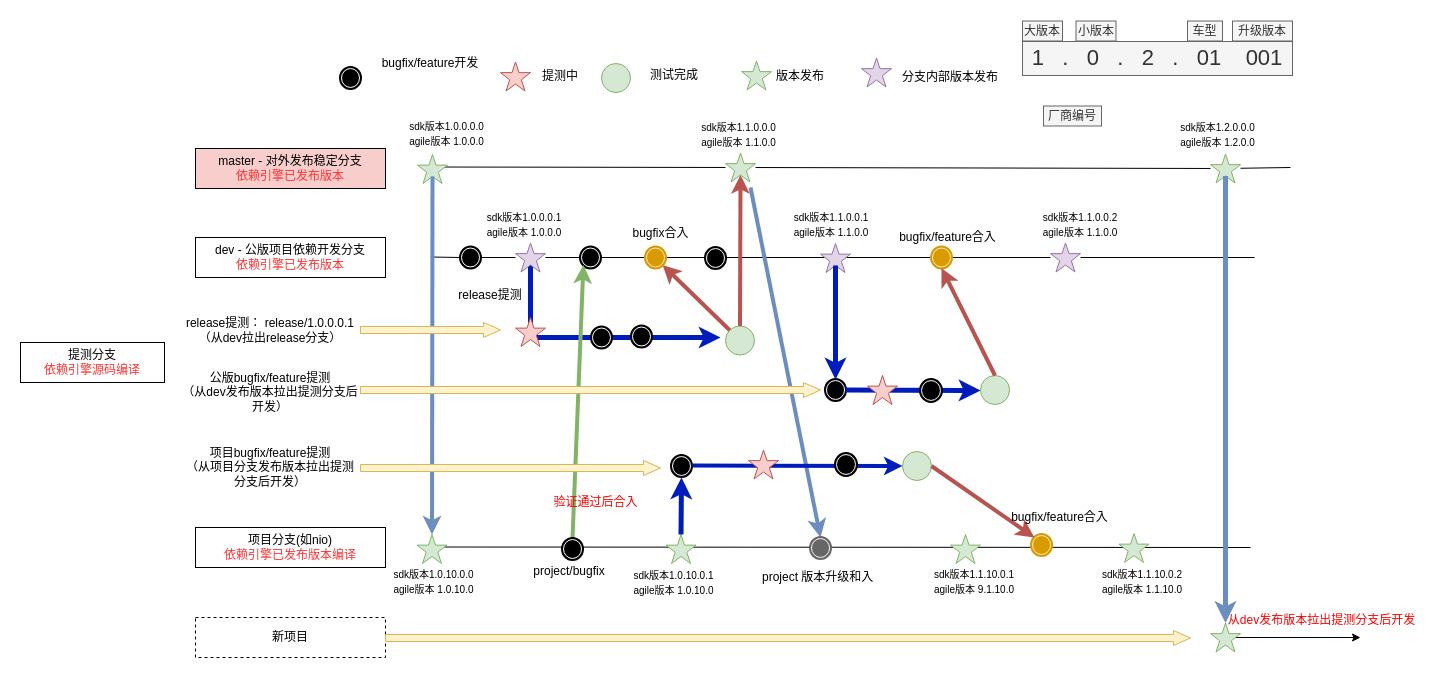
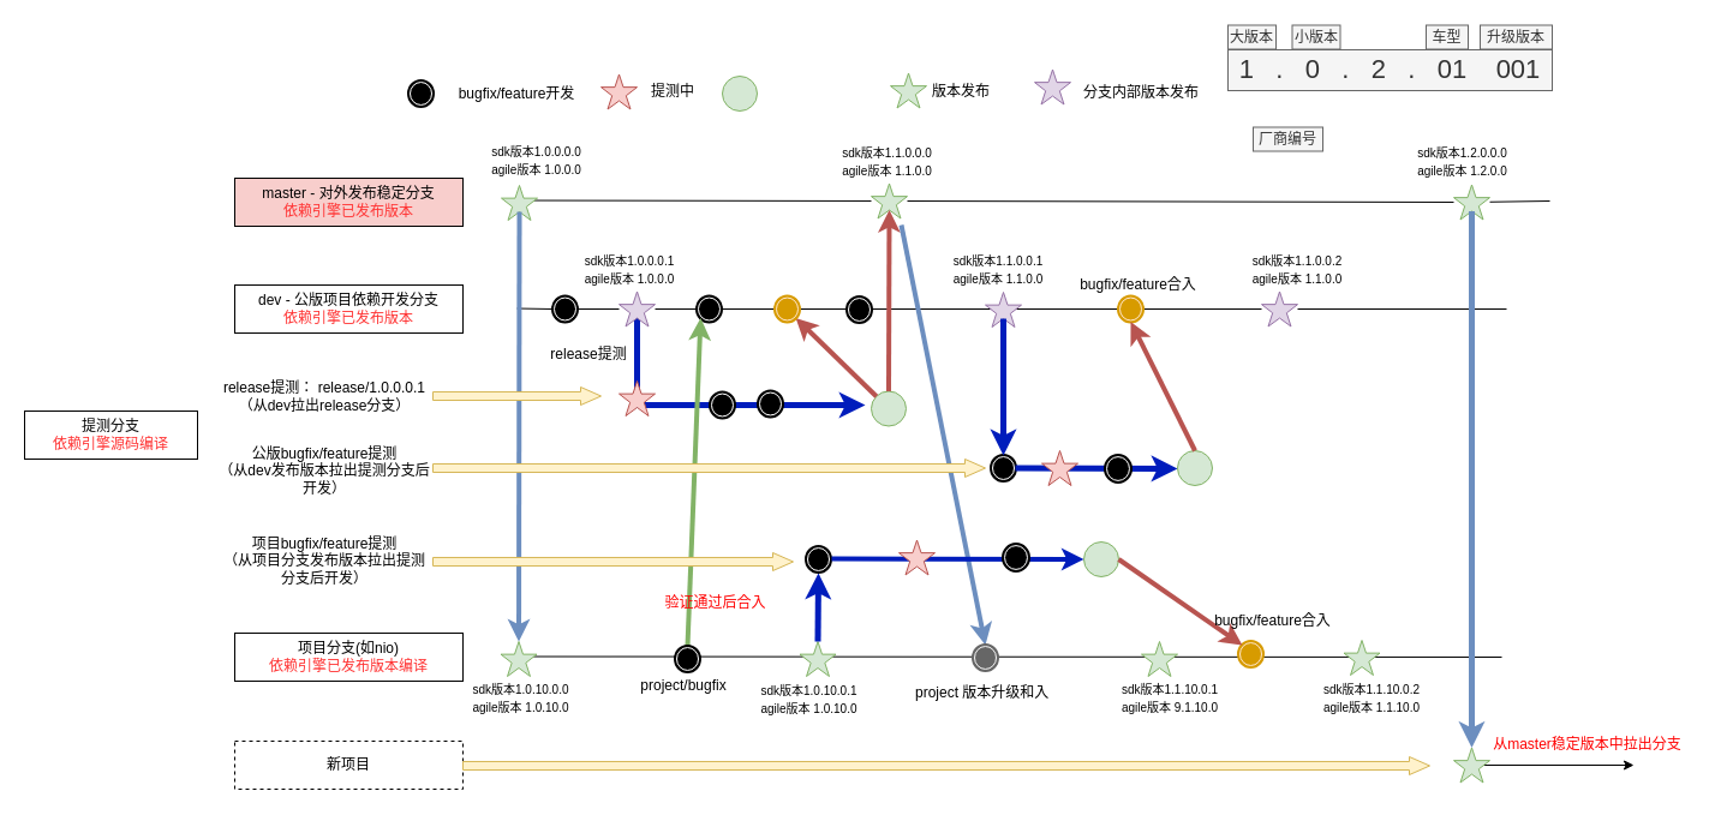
- <mxCell id="24" value="bugfix/feature开发" style="text;html=1;strokeColor=none;fillColor=none;align=center;verticalAlign=middle;whiteSpace=wrap;rounded=0;" vertex="1" parent="1"><mxGeometry x="370" y="53" width="120" height="20" as="geometry" /></mxCell>
+ <mxCell id="24" value="bugfix/feature开发" style="text;html=1;strokeColor=none;fillColor=none;align=center;verticalAlign=middle;whiteSpace=wrap;rounded=0;" vertex="1" parent="1"><mxGeometry x="370" y="68" width="120" height="20" as="geometry" /></mxCell>
- <mxCell id="31" value="测试完成" style="text;html=1;strokeColor=none;fillColor=none;align=center;verticalAlign=middle;whiteSpace=wrap;rounded=0;" vertex="1" parent="1"><mxGeometry x="641" y="63" width="66" height="24" as="geometry" /></mxCell>
- <mxCell id="41" value="bugfix合入" style="text;html=1;strokeColor=none;fillColor=none;align=center;verticalAlign=middle;whiteSpace=wrap;rounded=0;" vertex="1" parent="1"><mxGeometry x="624.5" y="223" width="71" height="20" as="geometry" /></mxCell>
- <mxCell id="101" value="从dev发布版本拉出提测分支后开发" style="text;html=1;strokeColor=none;fillColor=none;align=center;verticalAlign=middle;whiteSpace=wrap;rounded=0;fontColor=#FF0000;" vertex="1" parent="1"><mxGeometry x="1222" y="610" width="199" height="20" as="geometry" /></mxCell>
+ <mxCell id="101" value="从master稳定版本中拉出分支" style="text;html=1;strokeColor=none;fillColor=none;align=center;verticalAlign=middle;whiteSpace=wrap;rounded=0;fontColor=#FF0000;" vertex="1" parent="1"><mxGeometry x="1222" y="610" width="199" height="20" as="geometry" /></mxCell>
